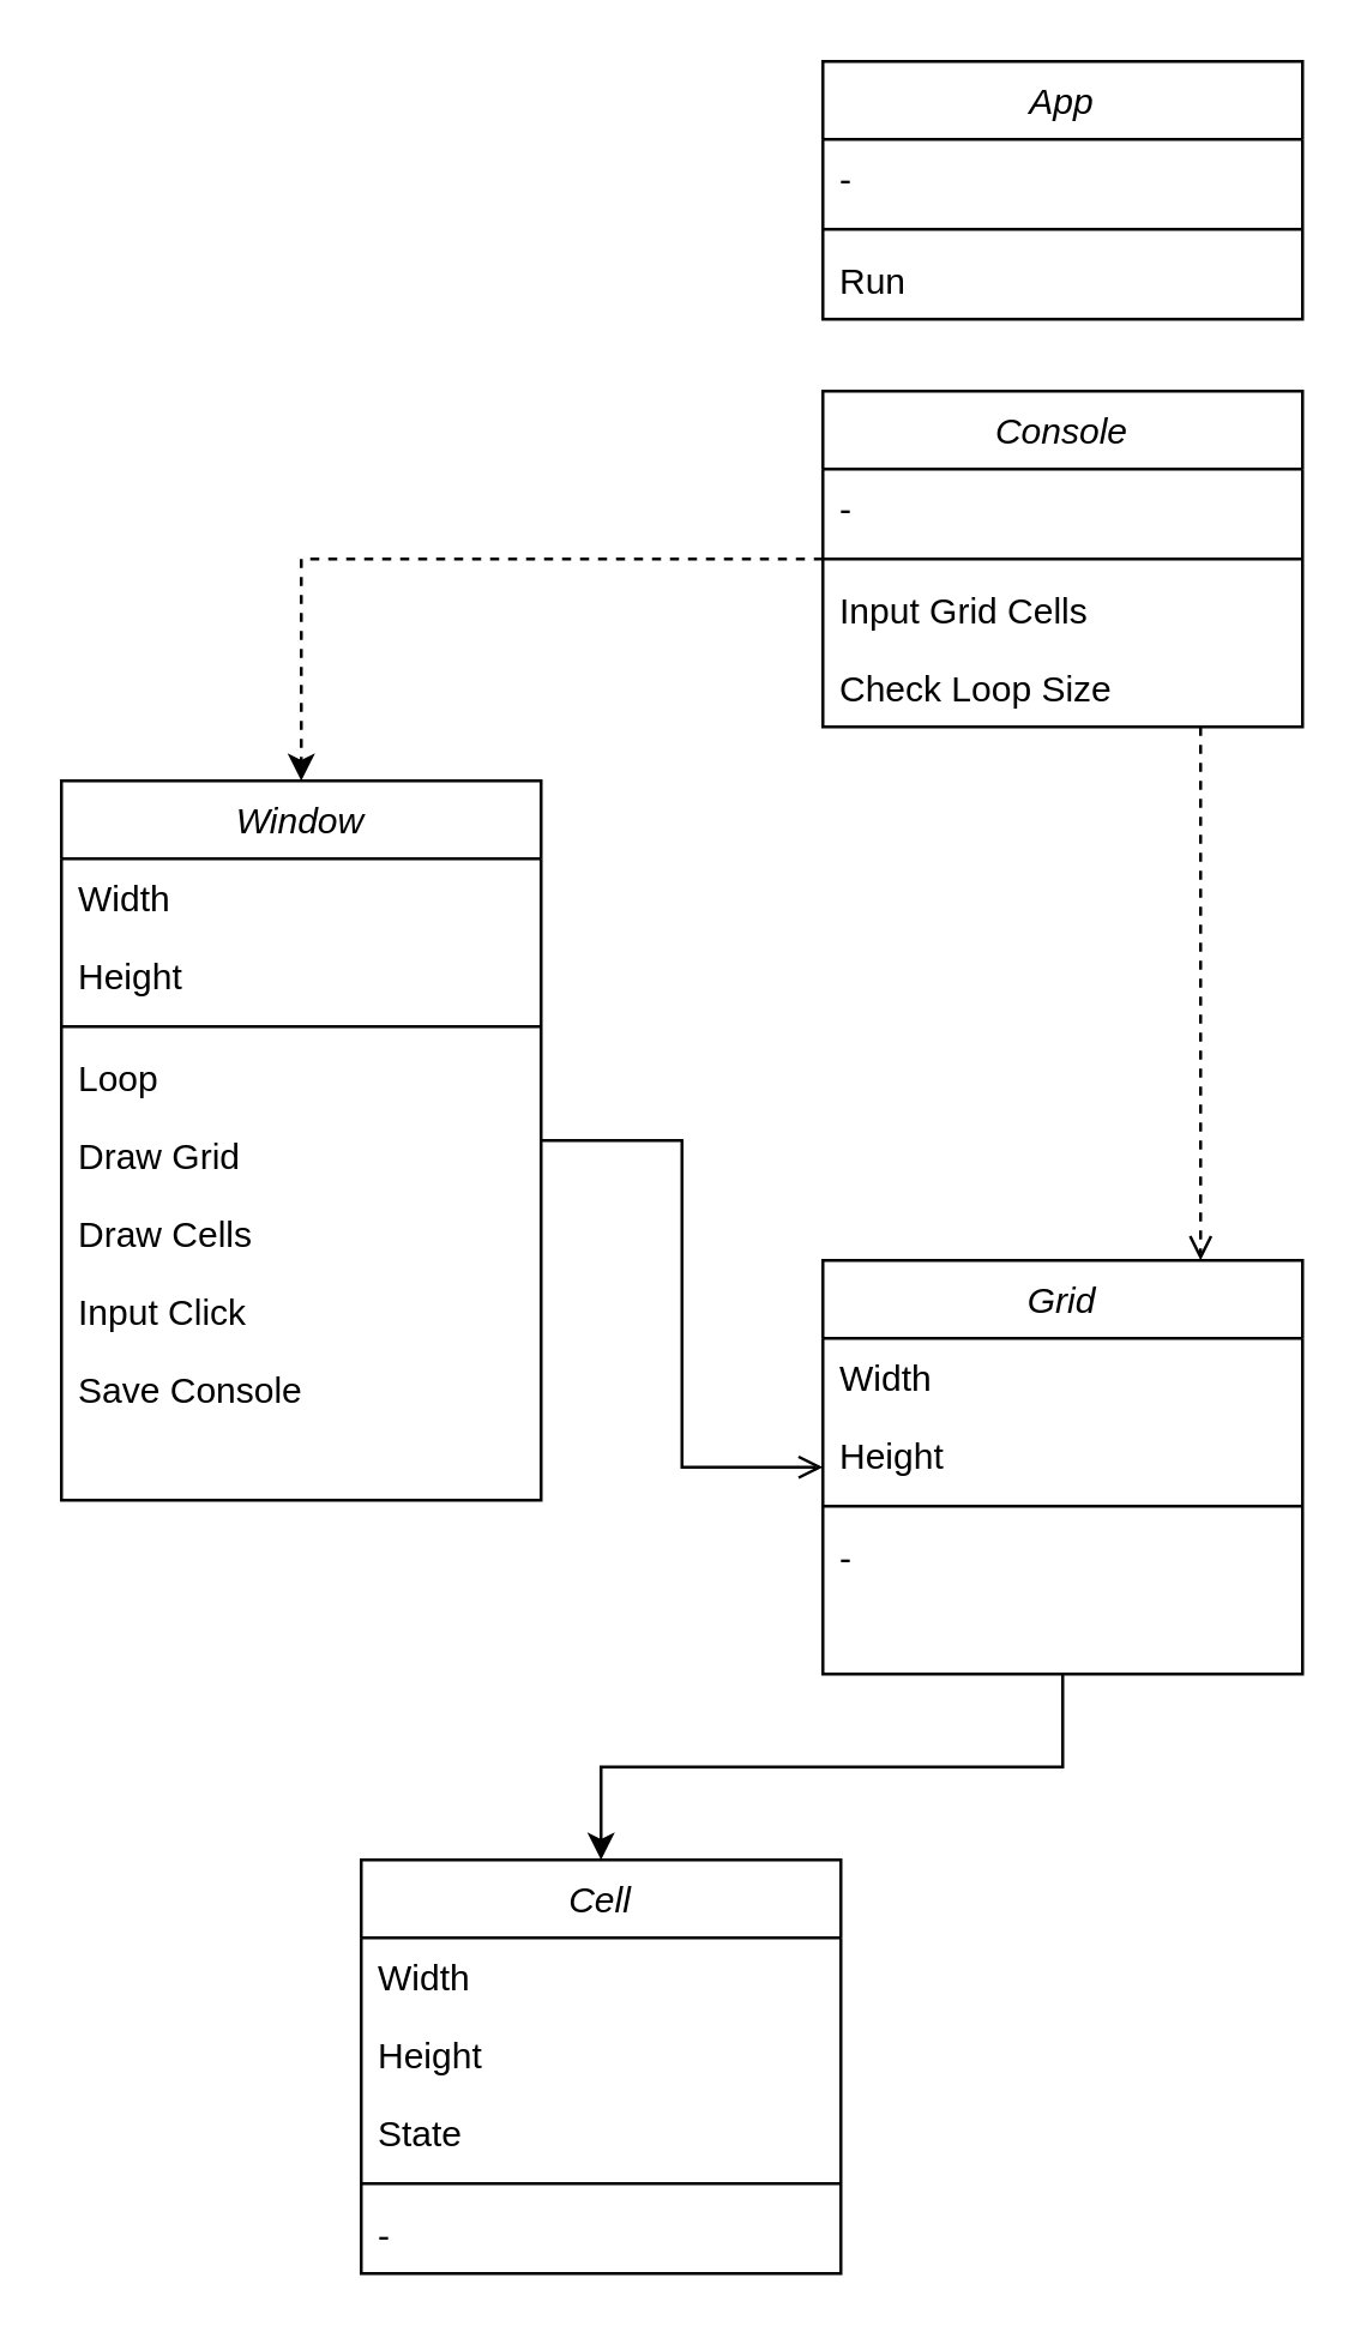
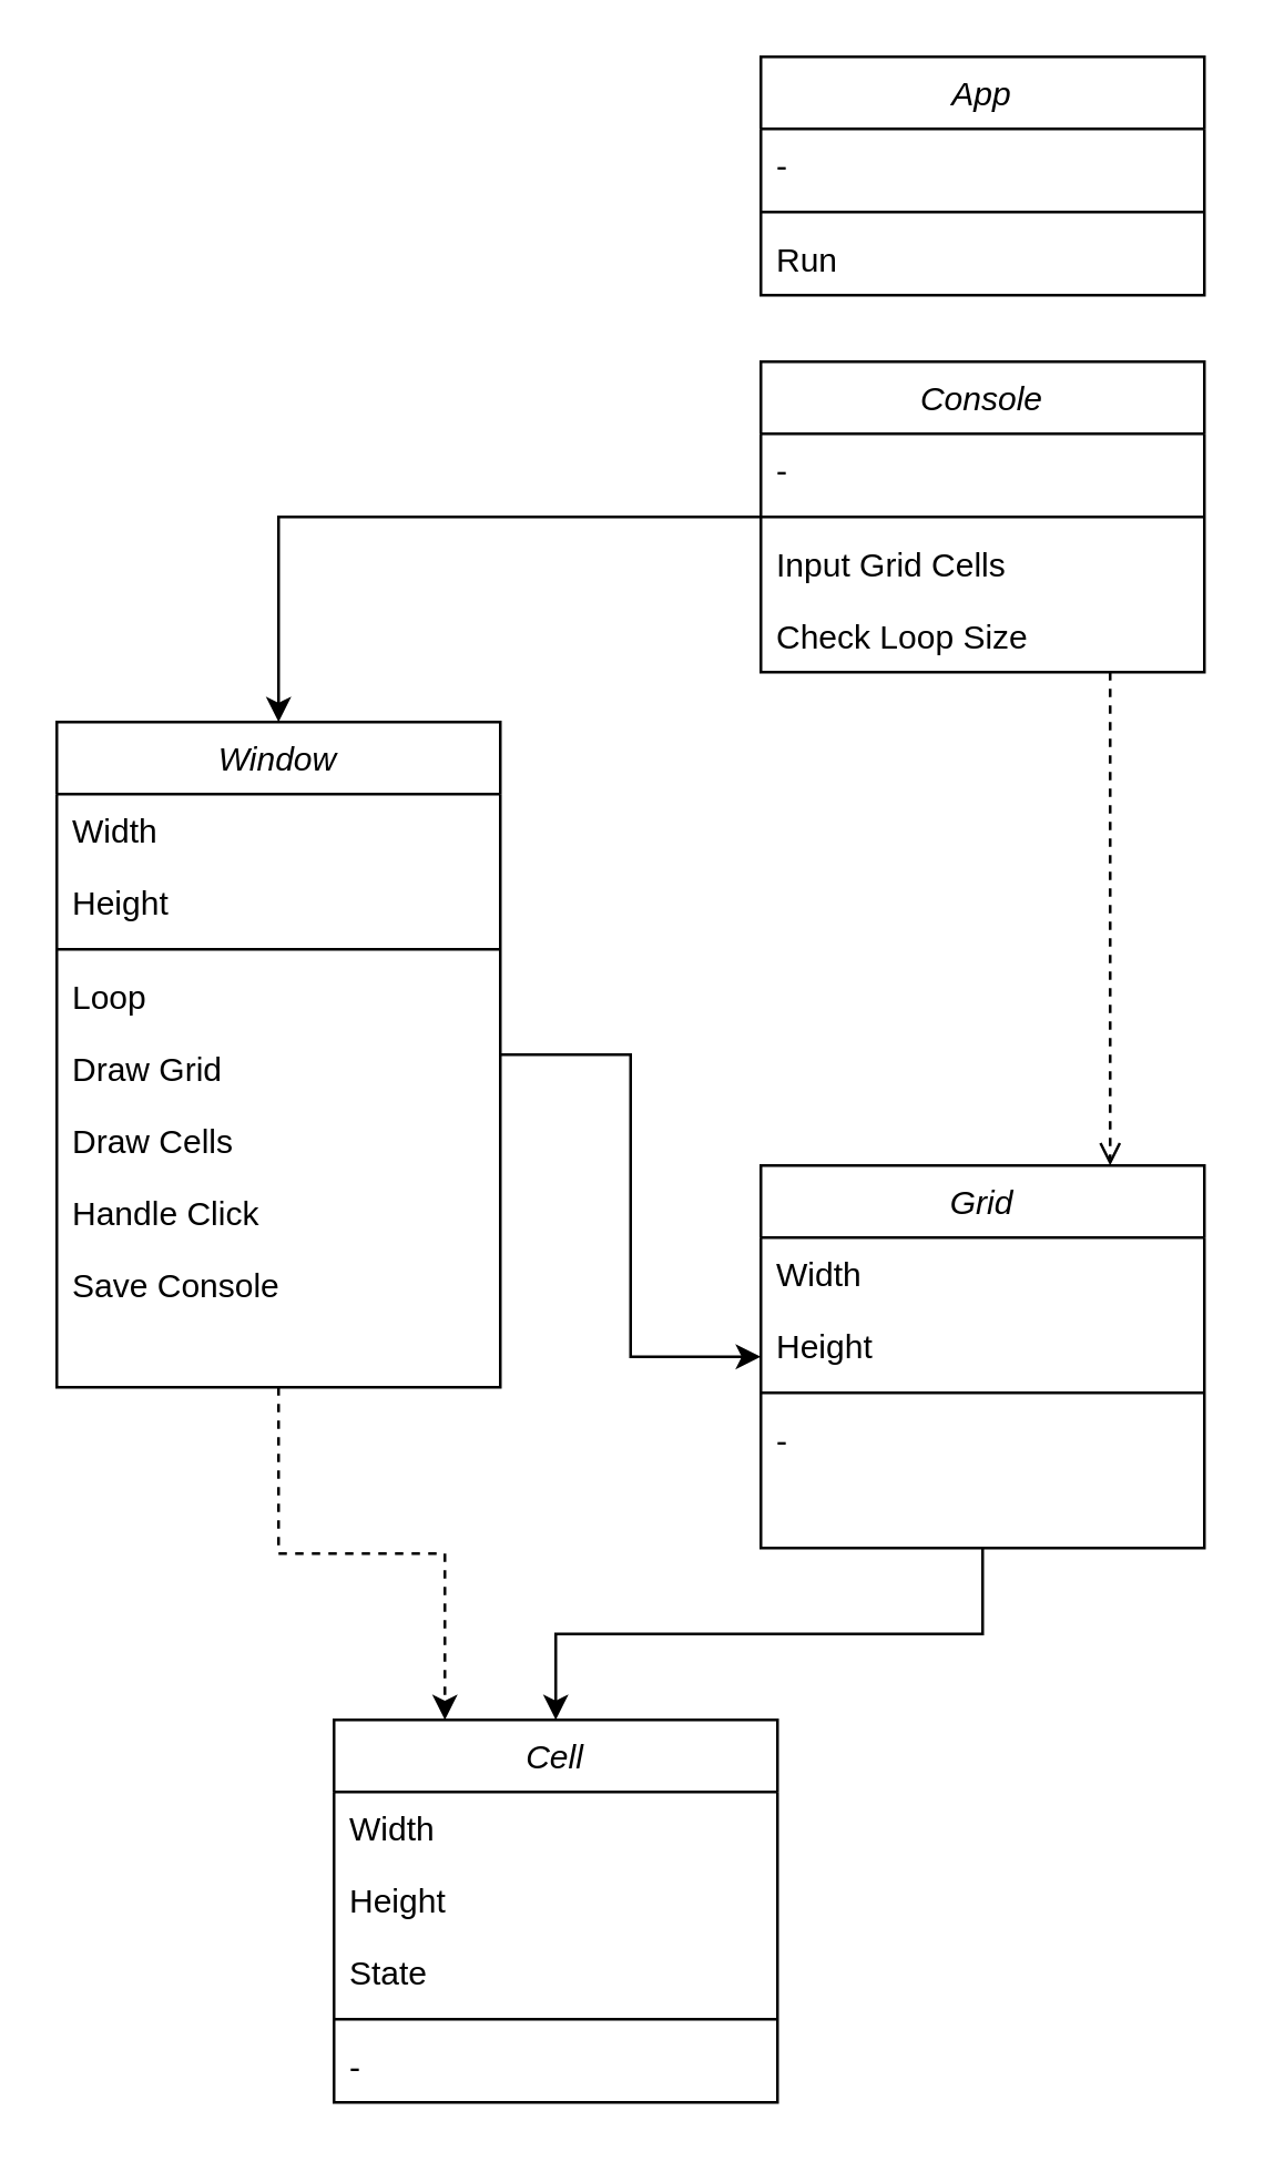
- <mxCell id="6" value="" style="edgeStyle=orthogonalEdgeStyle;rounded=0;orthogonalLoop=1;jettySize=auto;html=1;dashed=1;" edge="1" parent="1" source="8" target="15"><mxGeometry relative="1" as="geometry" /></mxCell>
+ <mxCell id="6" value="" style="edgeStyle=orthogonalEdgeStyle;rounded=0;orthogonalLoop=1;jettySize=auto;html=1;" edge="1" parent="1" source="8" target="15"><mxGeometry relative="1" as="geometry" /></mxCell>
- <mxCell id="22" value="Input Click" style="text;align=left;verticalAlign=top;spacingLeft=4;spacingRight=4;overflow=hidden;rotatable=0;points=[[0,0.5],[1,0.5]];portConstraint=eastwest;" vertex="1" parent="15"><mxGeometry y="164" width="160" height="26" as="geometry" /></mxCell>
+ <mxCell id="22" value="Handle Click" style="text;align=left;verticalAlign=top;spacingLeft=4;spacingRight=4;overflow=hidden;rotatable=0;points=[[0,0.5],[1,0.5]];portConstraint=eastwest;" vertex="1" parent="15"><mxGeometry y="164" width="160" height="26" as="geometry" /></mxCell>
- <mxCell id="13" value="" style="edgeStyle=orthogonalEdgeStyle;rounded=0;orthogonalLoop=1;jettySize=auto;html=1;endArrow=open;" edge="1" parent="1" source="15" target="25"><mxGeometry relative="1" as="geometry" /></mxCell>
+ <mxCell id="13" value="" style="edgeStyle=orthogonalEdgeStyle;rounded=0;orthogonalLoop=1;jettySize=auto;html=1;" edge="1" parent="1" source="15" target="25"><mxGeometry relative="1" as="geometry" /></mxCell>
+ <mxCell id="14" style="edgeStyle=orthogonalEdgeStyle;rounded=0;orthogonalLoop=1;jettySize=auto;html=1;exitX=0.5;exitY=1;exitDx=0;exitDy=0;entryX=0.25;entryY=0;entryDx=0;entryDy=0;dashed=1;" edge="1" parent="1" source="15" target="30"><mxGeometry relative="1" as="geometry" /></mxCell>
